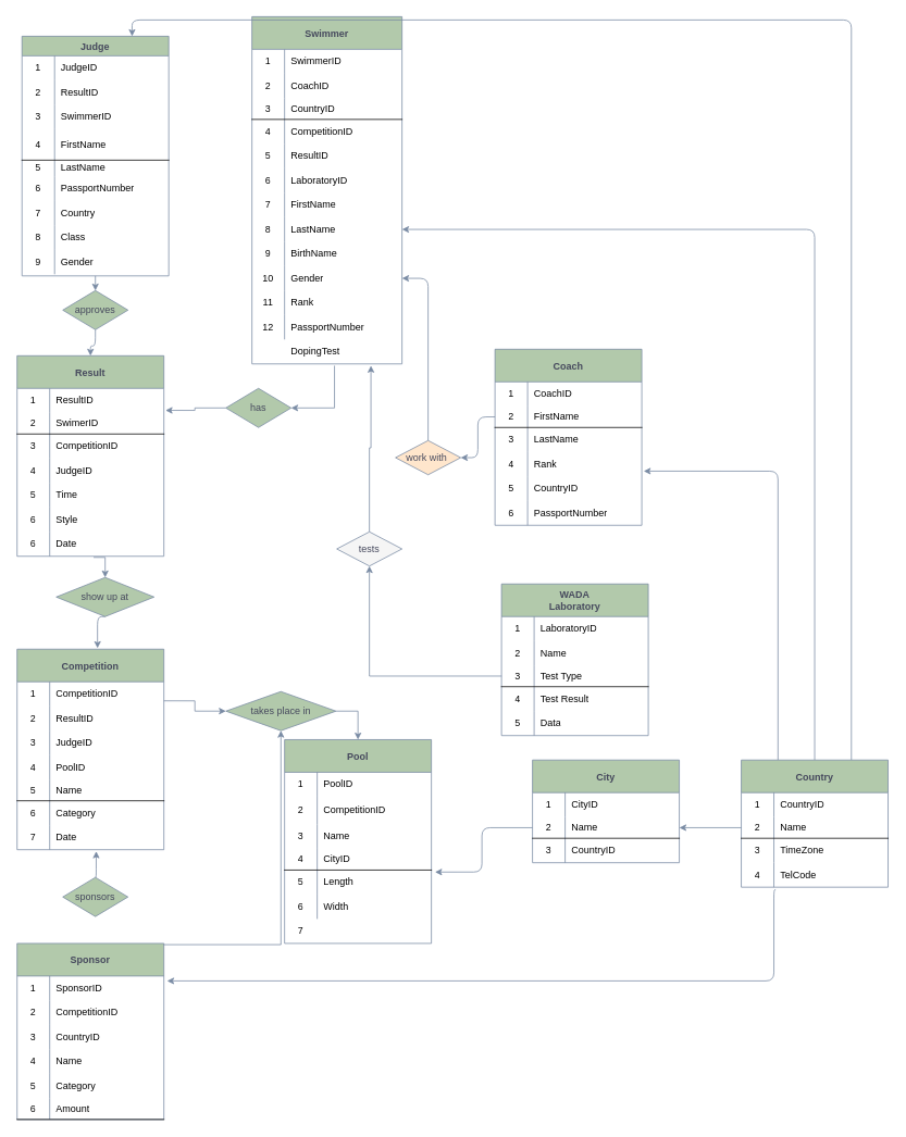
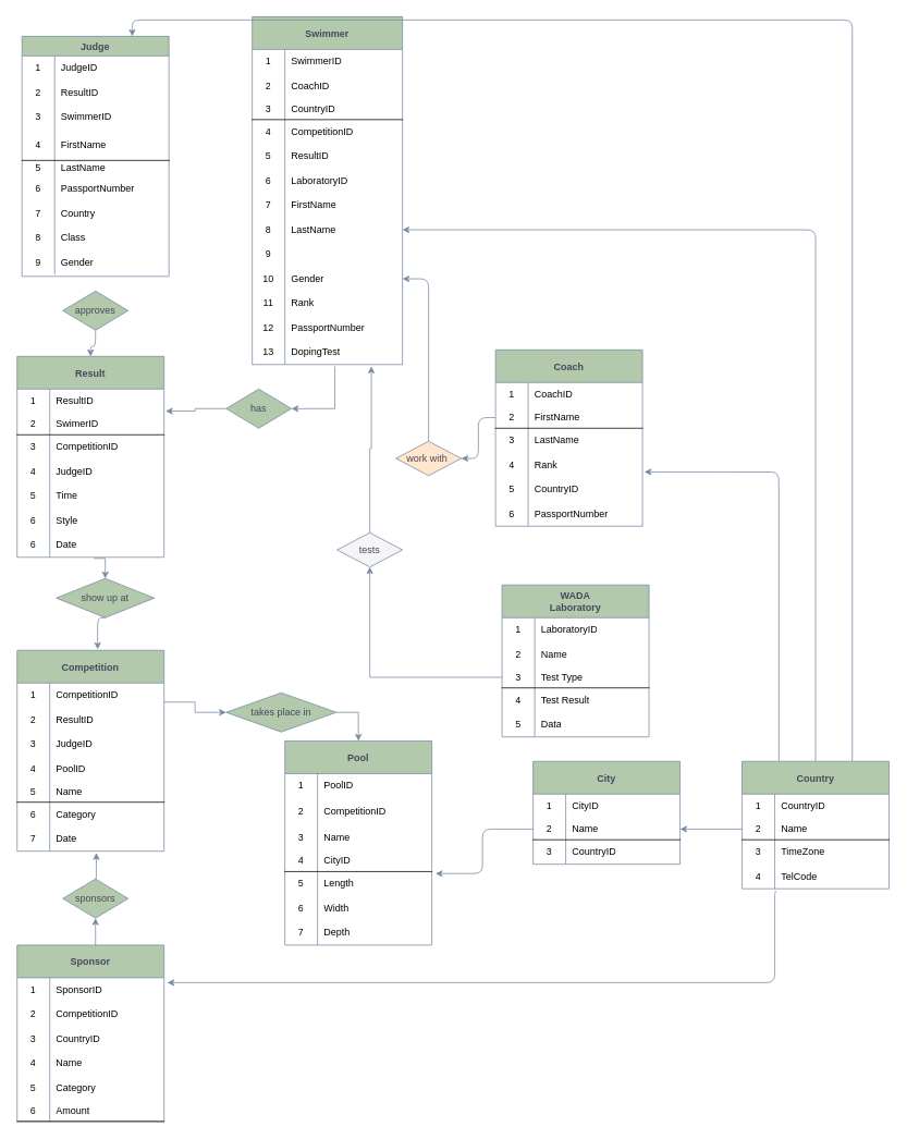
- <mxCell id="99" value="BirthName" style="shape=partialRectangle;html=1;whiteSpace=wrap;connectable=0;fillColor=none;top=0;left=0;bottom=0;right=0;align=left;spacingLeft=6;overflow=hidden;" parent="97" vertex="1"><mxGeometry x="40" width="144" height="30" as="geometry" /></mxCell>
- <mxCell id="21" style="edgeStyle=orthogonalEdgeStyle;curved=0;rounded=1;sketch=0;orthogonalLoop=1;jettySize=auto;html=1;exitX=0.5;exitY=1;exitDx=0;exitDy=0;entryX=0.5;entryY=0;entryDx=0;entryDy=0;fontColor=#46495D;strokeColor=#788AA3;fillColor=#B2C9AB;" parent="1" source="22" target="15" edge="1"><mxGeometry relative="1" as="geometry" /></mxCell>
+ <mxCell id="110" value="13" style="shape=partialRectangle;html=1;whiteSpace=wrap;connectable=0;fillColor=none;top=0;left=0;bottom=0;right=0;overflow=hidden;" vertex="1" parent="109"><mxGeometry width="40" height="30" as="geometry" /></mxCell>
- <mxCell id="9" style="edgeStyle=orthogonalEdgeStyle;rounded=0;orthogonalLoop=1;jettySize=auto;html=1;strokeColor=#788AA3;fontColor=#46495D;exitX=0.548;exitY=0.007;exitDx=0;exitDy=0;exitPerimeter=0;" parent="1" source="112" target="13" edge="1"><mxGeometry relative="1" as="geometry"><mxPoint x="220" y="1277" as="sourcePoint" /></mxGeometry></mxCell>
+ <mxCell id="9" style="edgeStyle=orthogonalEdgeStyle;rounded=0;orthogonalLoop=1;jettySize=auto;html=1;entryX=0.5;entryY=1;entryDx=0;entryDy=0;strokeColor=#788AA3;fontColor=#46495D;exitX=0.548;exitY=0.007;exitDx=0;exitDy=0;exitPerimeter=0;" parent="1" source="112" target="11" edge="1"><mxGeometry relative="1" as="geometry"><mxPoint x="220" y="1277" as="sourcePoint" /></mxGeometry></mxCell>
+ <mxCell id="152" value="Depth" style="shape=partialRectangle;html=1;whiteSpace=wrap;connectable=0;fillColor=none;top=0;left=0;bottom=0;right=0;align=left;spacingLeft=6;overflow=hidden;" parent="150" vertex="1"><mxGeometry x="40" width="140" height="30" as="geometry" /></mxCell>
